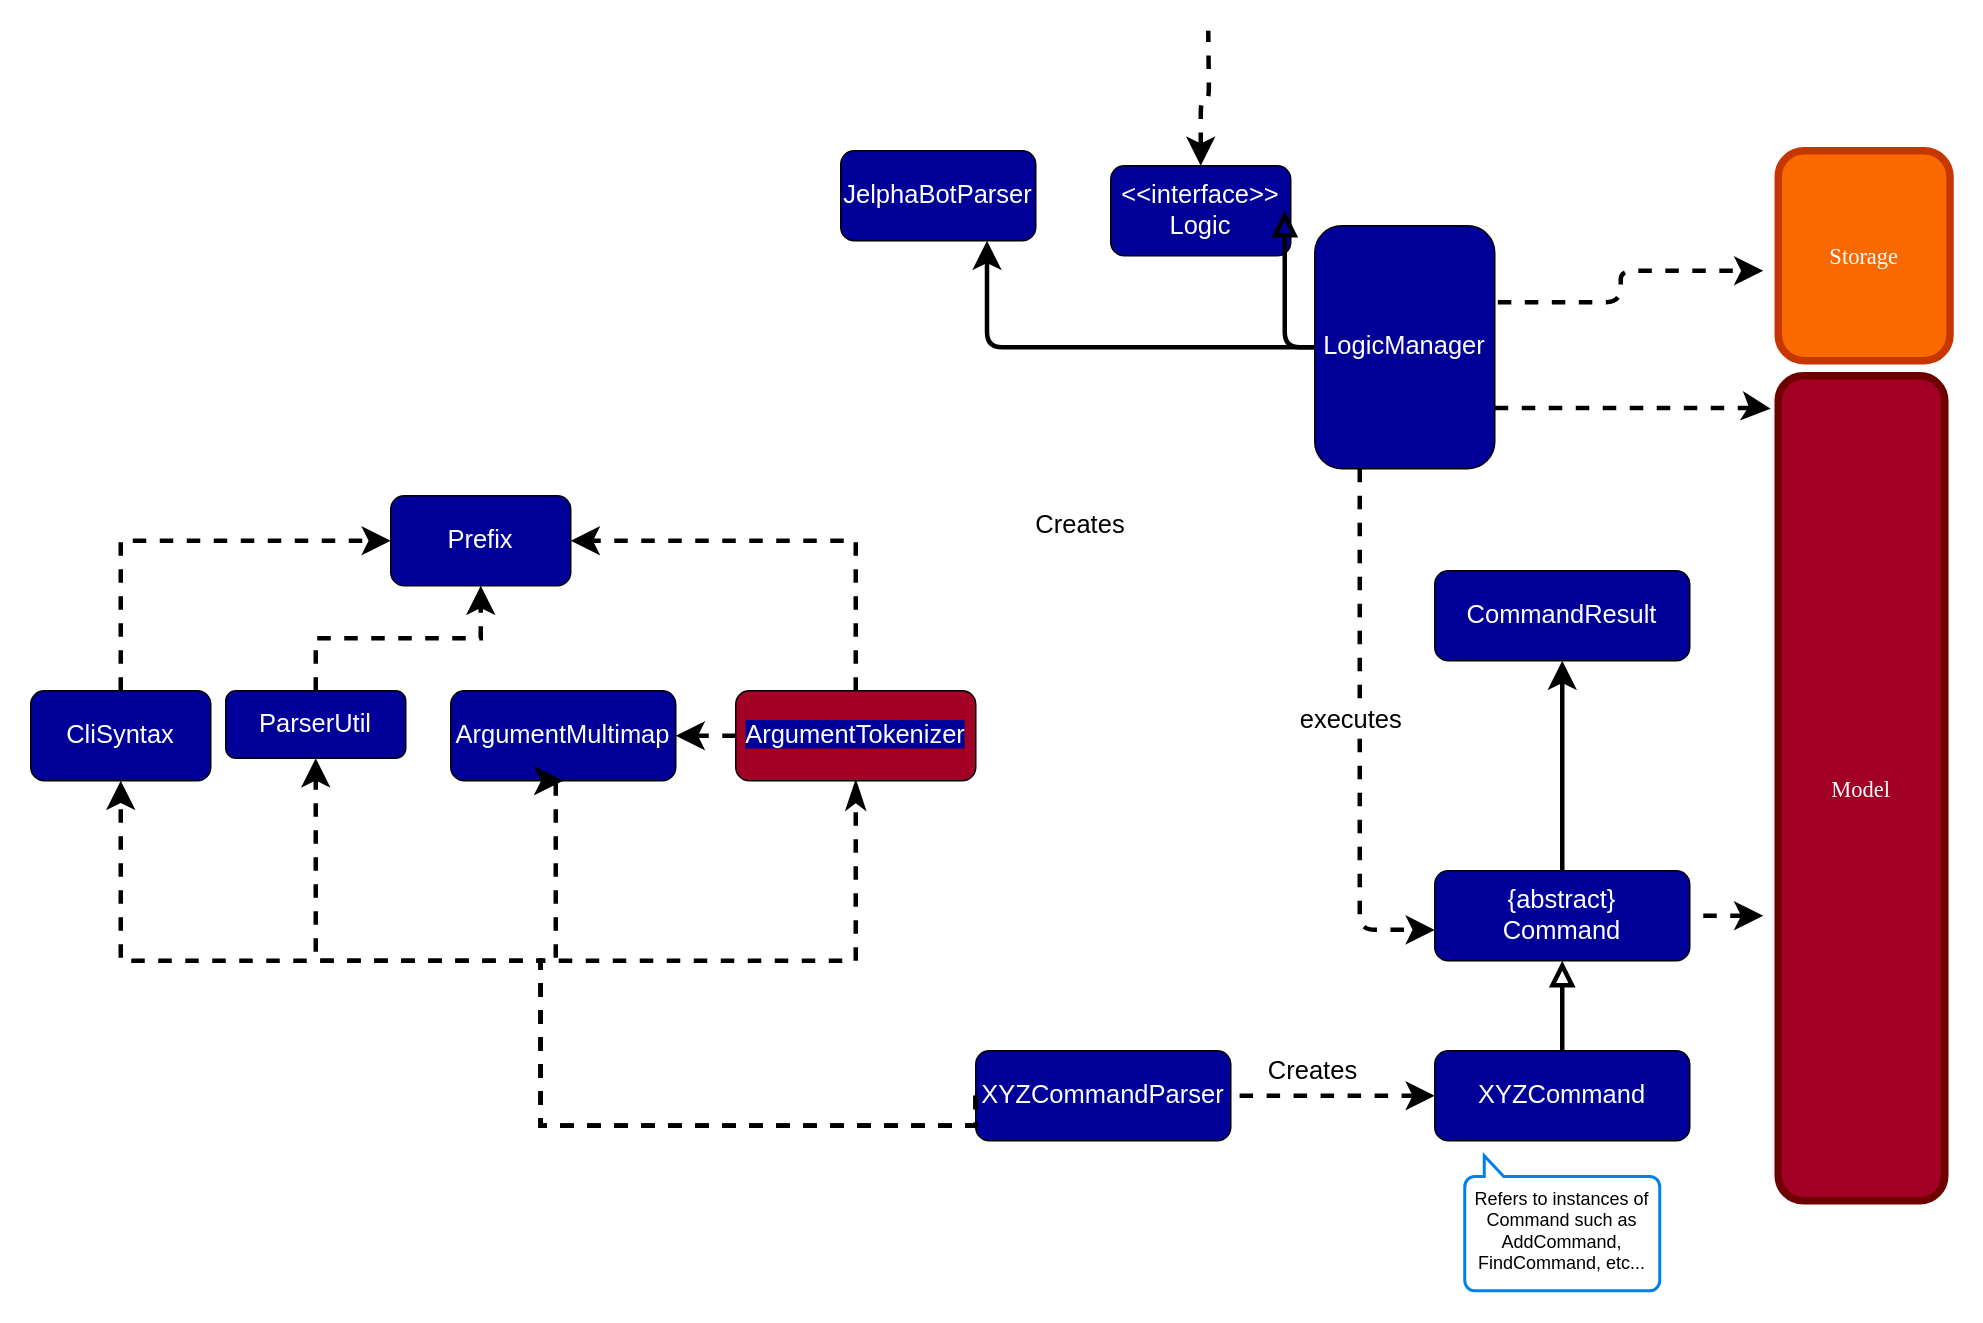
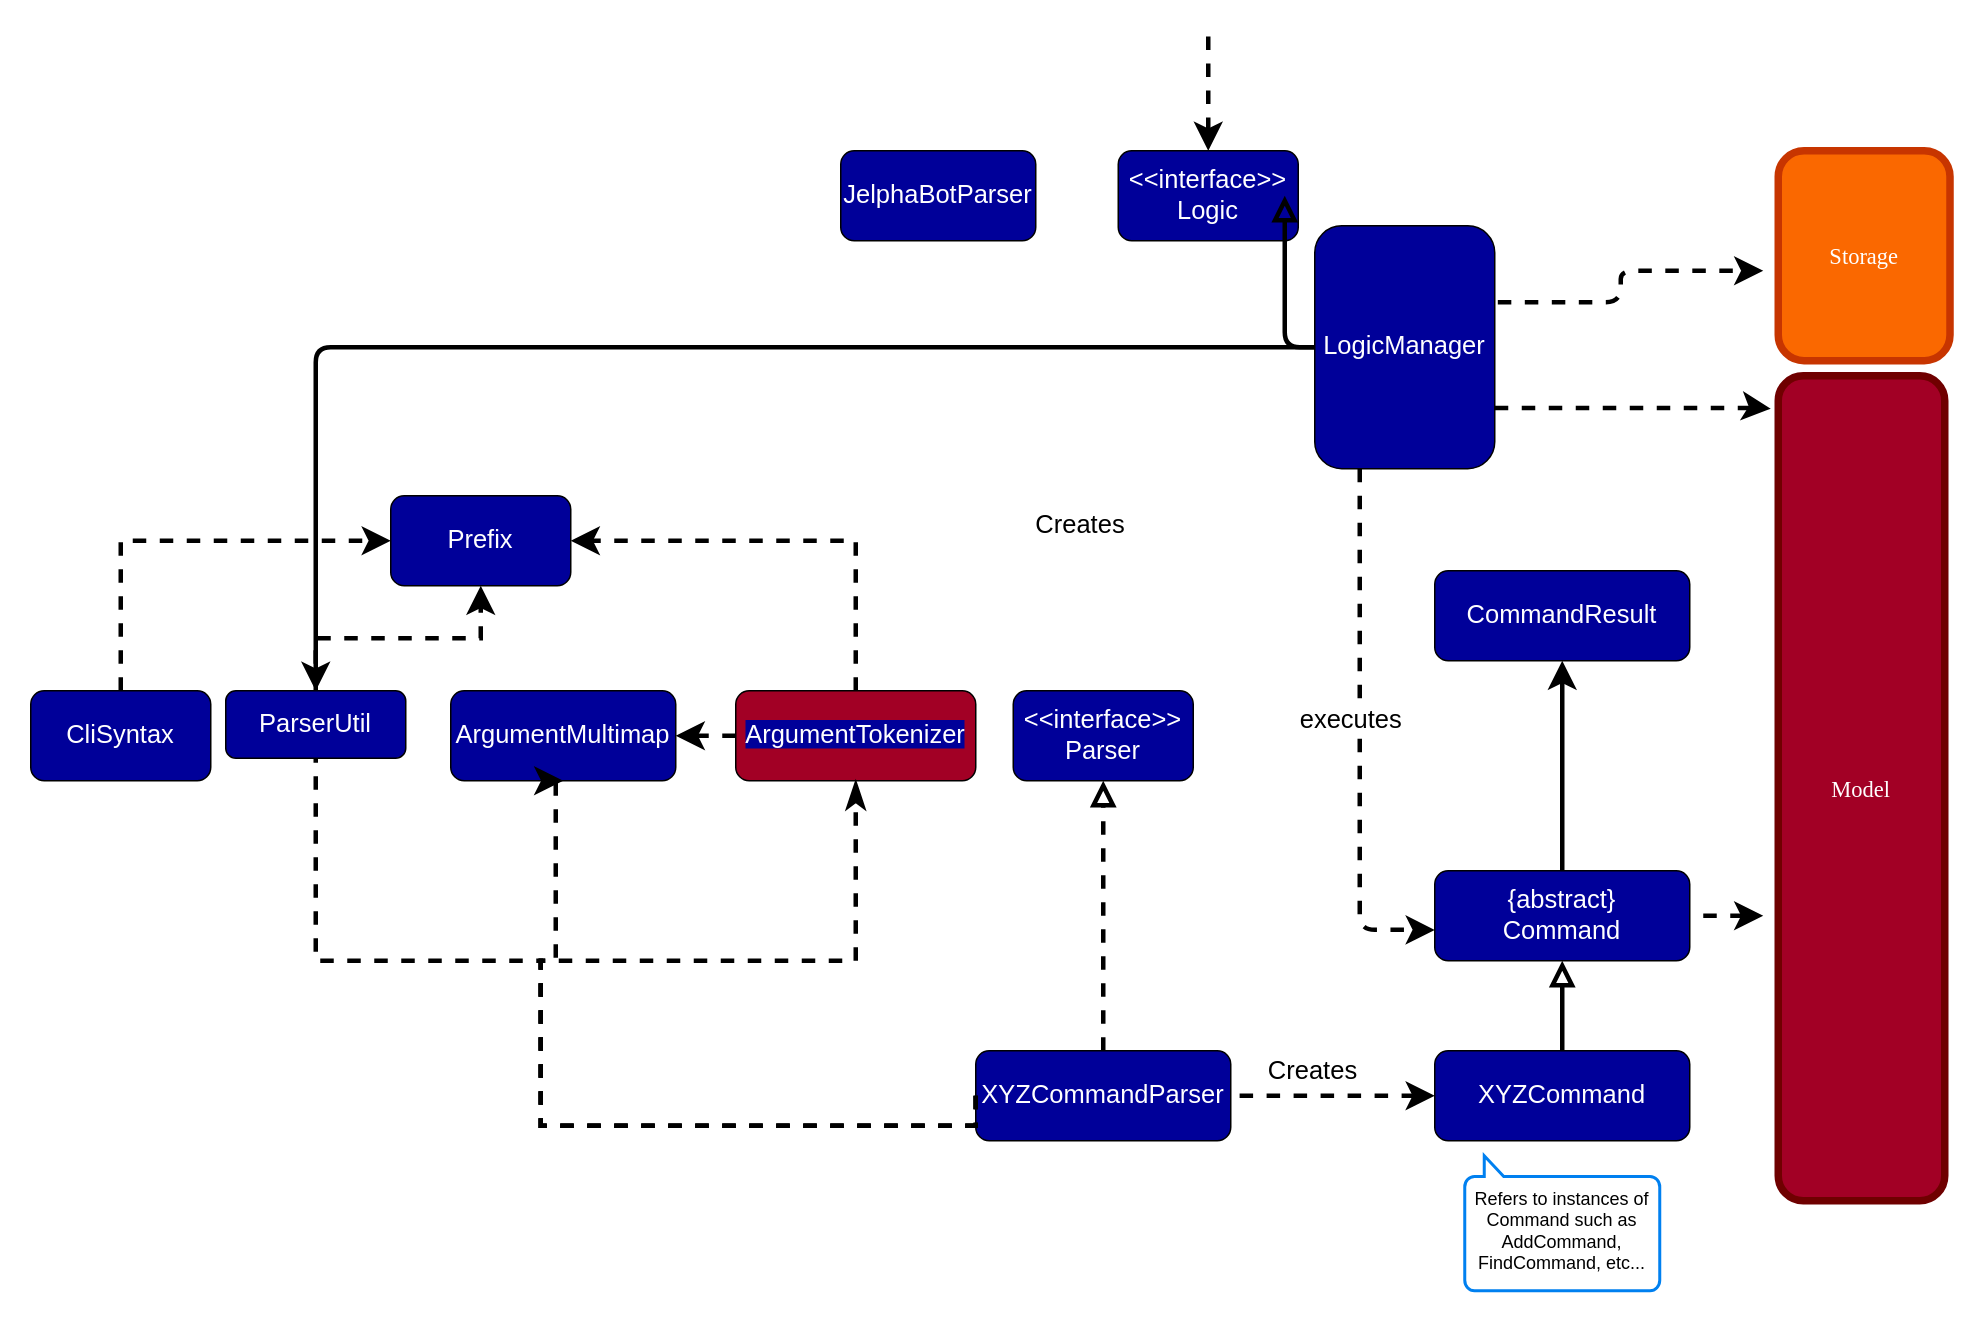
- <mxCell id="3" value="&lt;div style=&quot;font-size: 17px&quot;&gt;&lt;font style=&quot;font-size: 17px&quot; face=&quot;Helvetica&quot;&gt;&lt;span style=&quot;background-color: rgb(0 , 0 , 153)&quot;&gt;&lt;font style=&quot;font-size: 17px&quot; color=&quot;#FFFFFF&quot;&gt;&amp;lt;&amp;lt;interface&amp;gt;&amp;gt;&lt;/font&gt;&lt;/span&gt;&lt;/font&gt;&lt;/div&gt;&lt;div style=&quot;font-size: 17px&quot;&gt;&lt;font style=&quot;font-size: 17px&quot; face=&quot;Helvetica&quot;&gt;&lt;span style=&quot;background-color: rgb(0 , 0 , 153)&quot;&gt;&lt;font style=&quot;font-size: 17px&quot; color=&quot;#FFFFFF&quot;&gt;Logic&lt;/font&gt;&lt;/span&gt;&lt;/font&gt;&lt;/div&gt;" style="rounded=1;whiteSpace=wrap;html=1;fillColor=#000099;" parent="1" vertex="1"><mxGeometry x="740" y="110" width="120" height="60" as="geometry" /></mxCell>
+ <mxCell id="3" value="&lt;div style=&quot;font-size: 17px&quot;&gt;&lt;font style=&quot;font-size: 17px&quot; face=&quot;Helvetica&quot;&gt;&lt;span style=&quot;background-color: rgb(0 , 0 , 153)&quot;&gt;&lt;font style=&quot;font-size: 17px&quot; color=&quot;#FFFFFF&quot;&gt;&amp;lt;&amp;lt;interface&amp;gt;&amp;gt;&lt;/font&gt;&lt;/span&gt;&lt;/font&gt;&lt;/div&gt;&lt;div style=&quot;font-size: 17px&quot;&gt;&lt;font style=&quot;font-size: 17px&quot; face=&quot;Helvetica&quot;&gt;&lt;span style=&quot;background-color: rgb(0 , 0 , 153)&quot;&gt;&lt;font style=&quot;font-size: 17px&quot; color=&quot;#FFFFFF&quot;&gt;Logic&lt;/font&gt;&lt;/span&gt;&lt;/font&gt;&lt;/div&gt;" style="rounded=1;whiteSpace=wrap;html=1;fillColor=#000099;" parent="1" vertex="1"><mxGeometry x="745" y="100" width="120" height="60" as="geometry" /></mxCell>
- <mxCell id="16" value="" style="edgeStyle=orthogonalEdgeStyle;rounded=1;jumpStyle=none;jumpSize=10;orthogonalLoop=1;jettySize=auto;html=1;startSize=10;endArrow=classic;endFill=1;endSize=10;strokeWidth=3;entryX=0.75;entryY=1;entryDx=0;entryDy=0;" parent="1" source="20" target="14" edge="1"><mxGeometry relative="1" as="geometry" /></mxCell>
+ <mxCell id="16" value="" style="edgeStyle=orthogonalEdgeStyle;rounded=1;jumpStyle=none;jumpSize=10;orthogonalLoop=1;jettySize=auto;html=1;startSize=10;endArrow=classic;endFill=1;endSize=10;strokeWidth=3;" parent="1" source="20" target="25" edge="1"><mxGeometry relative="1" as="geometry" /></mxCell>
+ <mxCell id="29" value="&lt;div style=&quot;font-size: 17px&quot;&gt;&lt;font style=&quot;font-size: 17px&quot; face=&quot;Helvetica&quot;&gt;&lt;span style=&quot;background-color: rgb(0 , 0 , 153)&quot;&gt;&lt;font style=&quot;font-size: 17px&quot; color=&quot;#FFFFFF&quot;&gt;&amp;lt;&amp;lt;interface&amp;gt;&amp;gt;&lt;/font&gt;&lt;/span&gt;&lt;/font&gt;&lt;/div&gt;&lt;div style=&quot;font-size: 17px&quot;&gt;&lt;font style=&quot;font-size: 17px&quot; face=&quot;Helvetica&quot;&gt;&lt;span style=&quot;background-color: rgb(0 , 0 , 153)&quot;&gt;&lt;font color=&quot;#FFFFFF&quot;&gt;Parser&lt;/font&gt;&lt;br&gt;&lt;/span&gt;&lt;/font&gt;&lt;/div&gt;" style="rounded=1;whiteSpace=wrap;html=1;fillColor=#000099;" parent="1" vertex="1"><mxGeometry x="675" y="460" width="120" height="60" as="geometry" /></mxCell>
- <mxCell id="31" style="edgeStyle=orthogonalEdgeStyle;rounded=0;jumpStyle=none;jumpSize=10;orthogonalLoop=1;jettySize=auto;html=1;exitX=0;exitY=0.5;exitDx=0;exitDy=0;entryX=0.5;entryY=1;entryDx=0;entryDy=0;dashed=1;startSize=10;endArrow=classic;endFill=1;endSize=10;strokeWidth=3;" parent="30" source="7" target="25" edge="1"><mxGeometry relative="1" as="geometry"><Array as="points"><mxPoint x="250" y="110" /><mxPoint x="250" /><mxPoint x="100" /></Array></mxGeometry></mxCell>
+ <mxCell id="31" style="edgeStyle=orthogonalEdgeStyle;rounded=0;jumpStyle=none;jumpSize=10;orthogonalLoop=1;jettySize=auto;html=1;exitX=0;exitY=0.5;exitDx=0;exitDy=0;entryX=0.5;entryY=1;entryDx=0;entryDy=0;dashed=1;startSize=10;endArrow=none;endFill=1;endSize=10;strokeWidth=3;" parent="30" source="7" target="25" edge="1"><mxGeometry relative="1" as="geometry"><Array as="points"><mxPoint x="250" y="110" /><mxPoint x="250" /><mxPoint x="100" /></Array></mxGeometry></mxCell>
- <mxCell id="34" style="edgeStyle=orthogonalEdgeStyle;rounded=0;jumpStyle=none;jumpSize=10;orthogonalLoop=1;jettySize=auto;html=1;exitX=0;exitY=0.5;exitDx=0;exitDy=0;entryX=0.5;entryY=1;entryDx=0;entryDy=0;dashed=1;startSize=10;endArrow=classic;endFill=1;endSize=10;strokeWidth=3;" parent="30" source="7" target="28" edge="1"><mxGeometry relative="1" as="geometry"><Array as="points"><mxPoint x="250" y="110" /><mxPoint x="250" /><mxPoint x="-30" /></Array></mxGeometry></mxCell>
+ <mxCell id="6" value="" style="edgeStyle=orthogonalEdgeStyle;rounded=0;jumpStyle=none;orthogonalLoop=1;jettySize=auto;html=1;dashed=1;entryX=0.5;entryY=1;entryDx=0;entryDy=0;endArrow=block;endFill=0;endSize=10;startSize=10;jumpSize=10;strokeWidth=3;" parent="1" source="7" target="29" edge="1"><mxGeometry relative="1" as="geometry"><mxPoint x="670" y="720" as="targetPoint" /></mxGeometry></mxCell>
